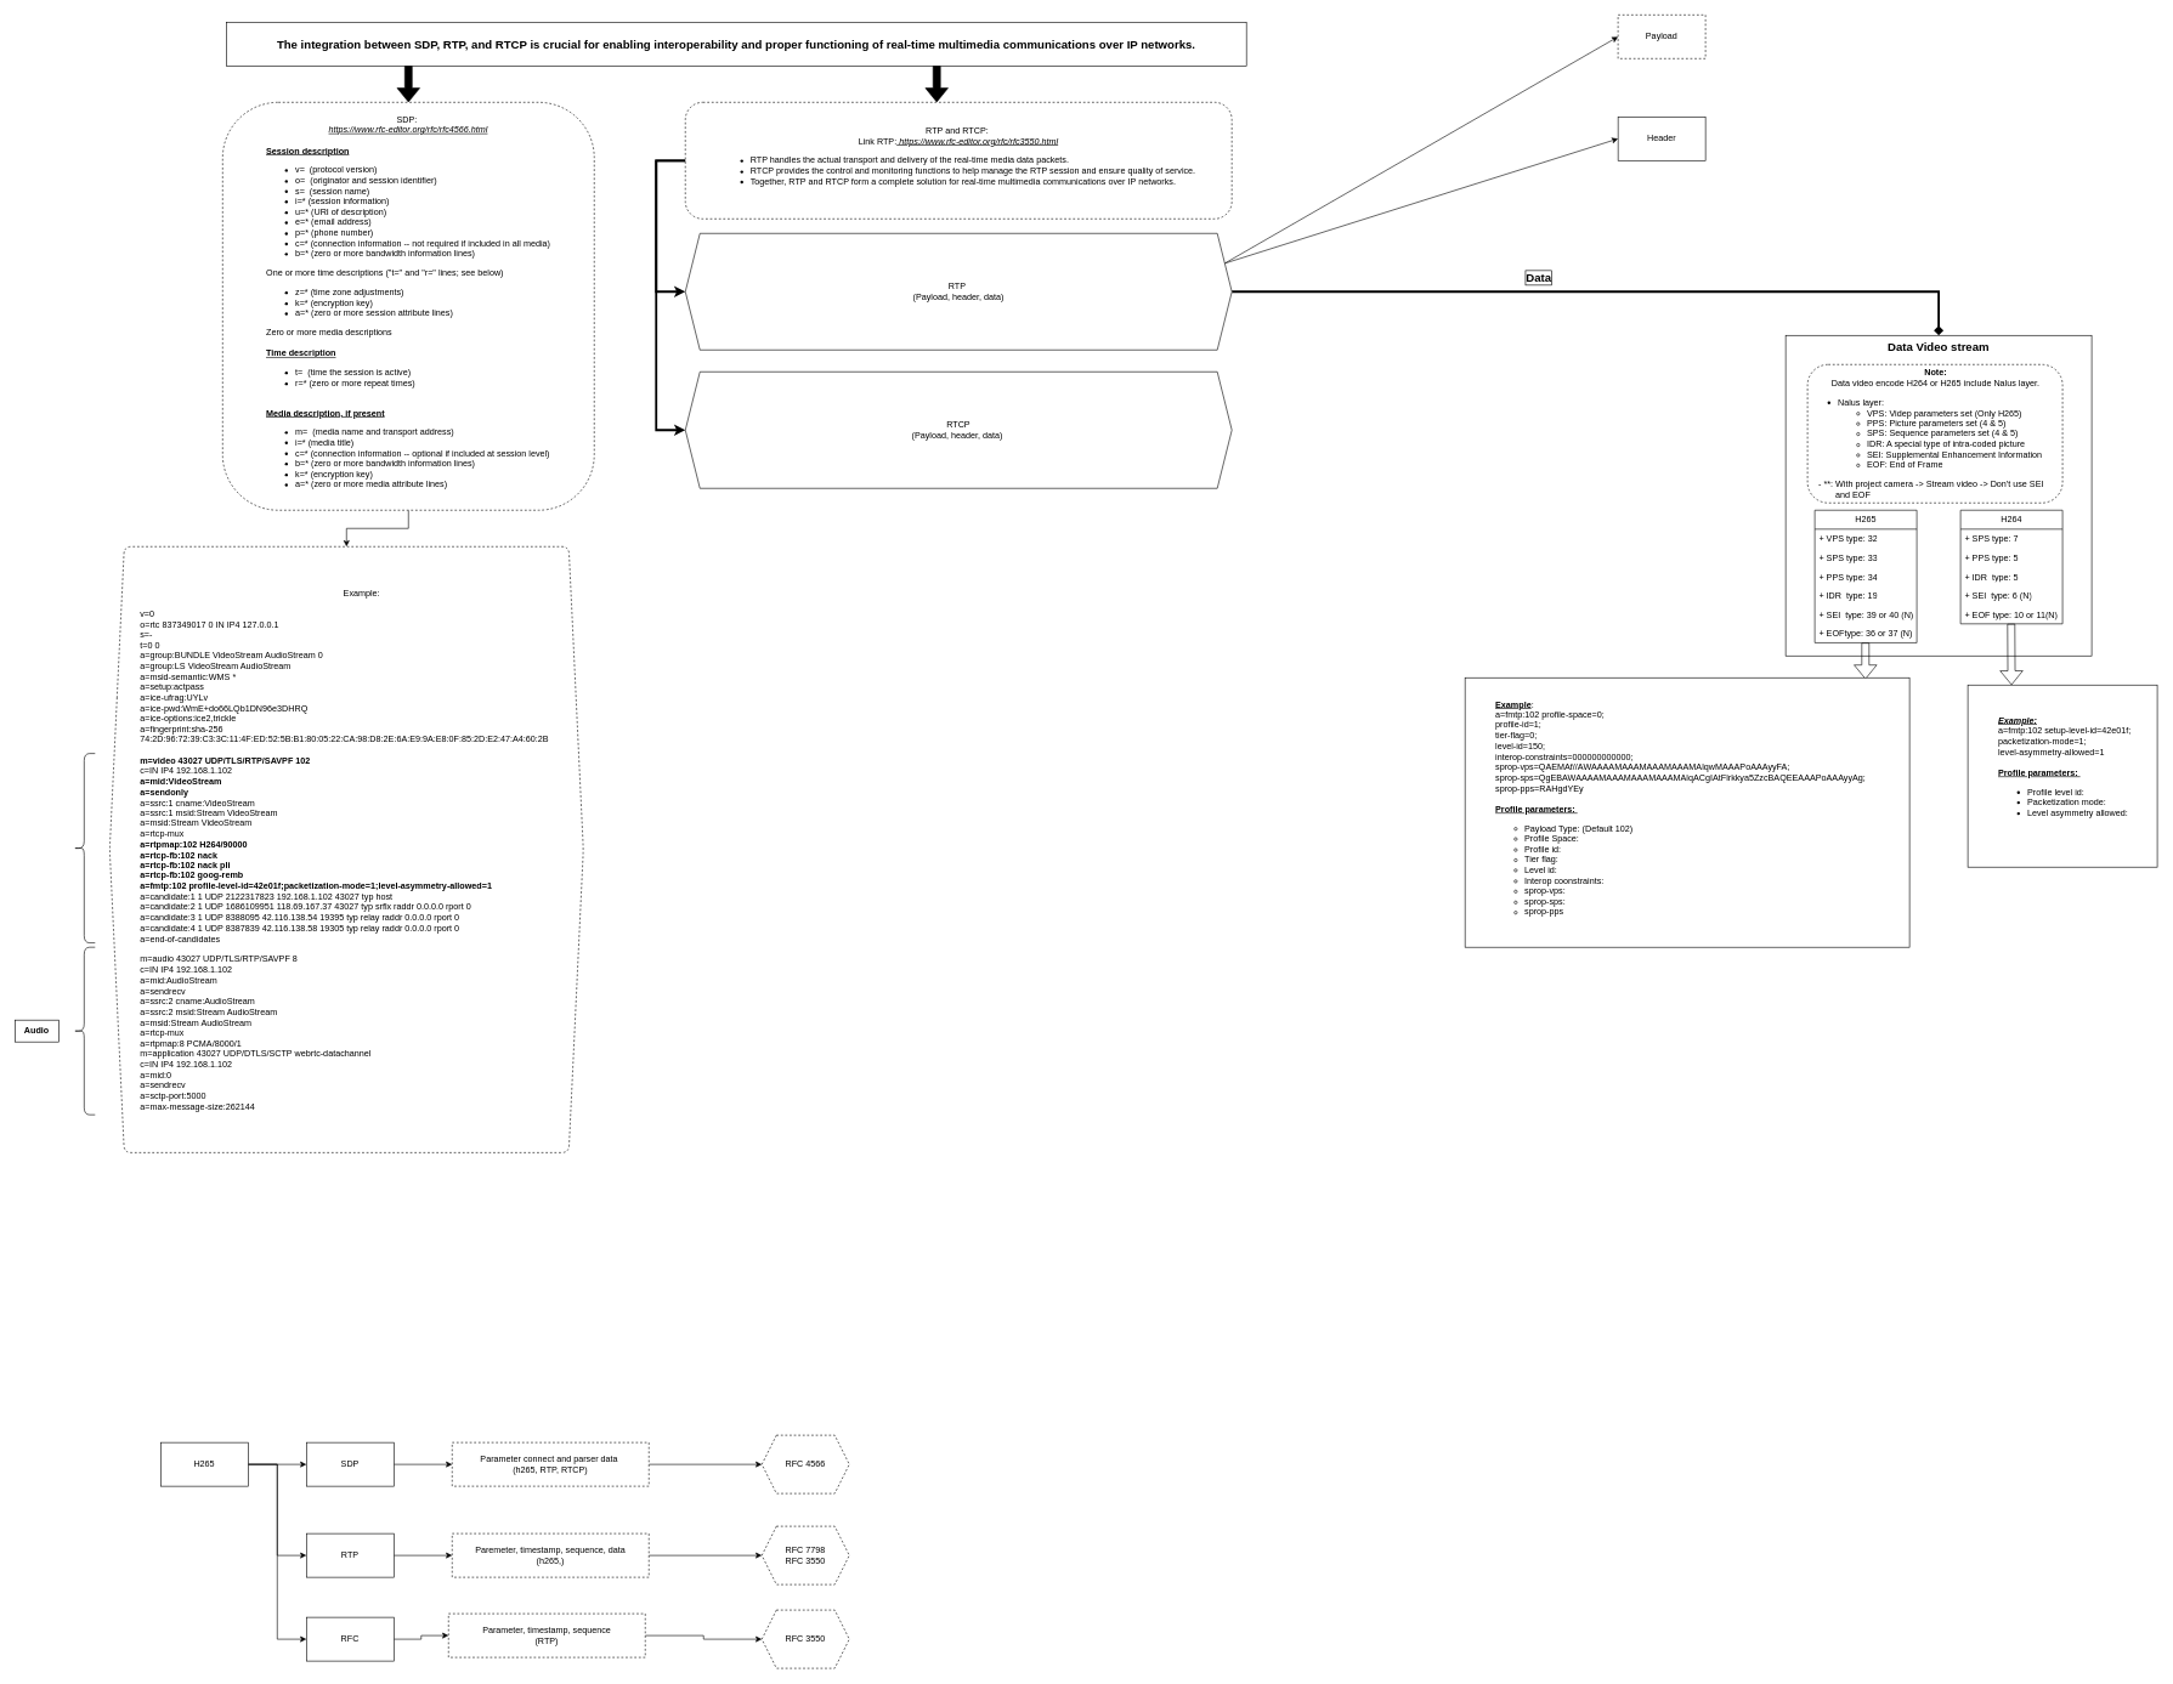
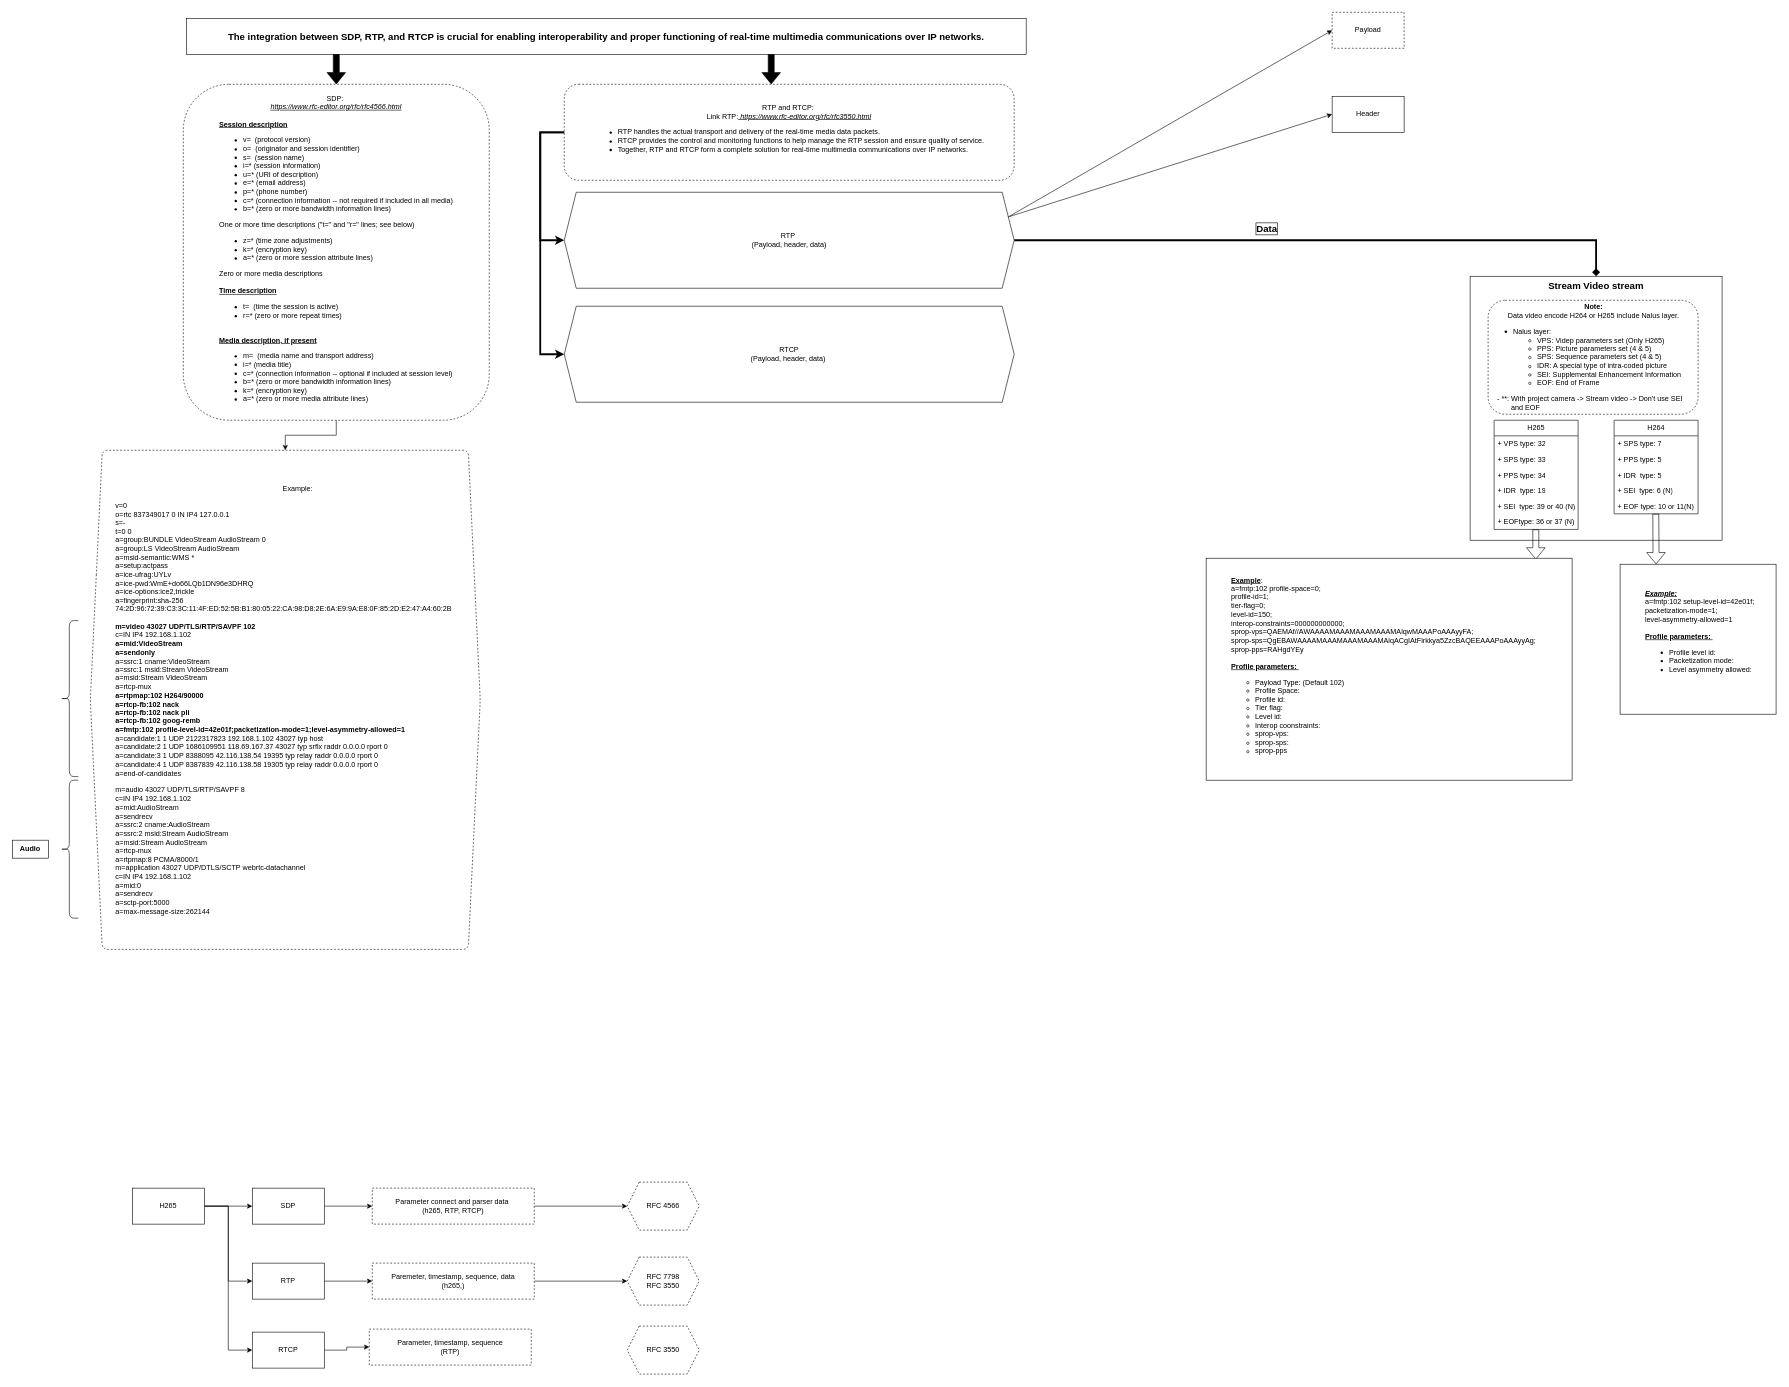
- <mxCell id="2" value="&lt;font style=&quot;font-size: 16px;&quot;&gt;Data Video stream&lt;/font&gt;" style="rounded=0;whiteSpace=wrap;html=1;verticalAlign=top;fontStyle=1" vertex="1" parent="1"><mxGeometry x="2450" y="460" width="420" height="440" as="geometry" /></mxCell>
+ <mxCell id="2" value="&lt;font style=&quot;font-size: 16px;&quot;&gt;Stream Video stream&lt;/font&gt;" style="rounded=0;whiteSpace=wrap;html=1;verticalAlign=top;fontStyle=1" vertex="1" parent="1"><mxGeometry x="2450" y="460" width="420" height="440" as="geometry" /></mxCell>
- <mxCell id="50" value="" style="edgeStyle=orthogonalEdgeStyle;rounded=0;orthogonalLoop=1;jettySize=auto;html=1;" edge="1" parent="1" source="51" target="53"><mxGeometry relative="1" as="geometry" /></mxCell>
- <mxCell id="45" value="RFC" style="rounded=0;whiteSpace=wrap;html=1;" vertex="1" parent="1"><mxGeometry x="420" y="2220" width="120" height="60" as="geometry" /></mxCell>
+ <mxCell id="45" value="RTCP" style="rounded=0;whiteSpace=wrap;html=1;" vertex="1" parent="1"><mxGeometry x="420" y="2220" width="120" height="60" as="geometry" /></mxCell>
